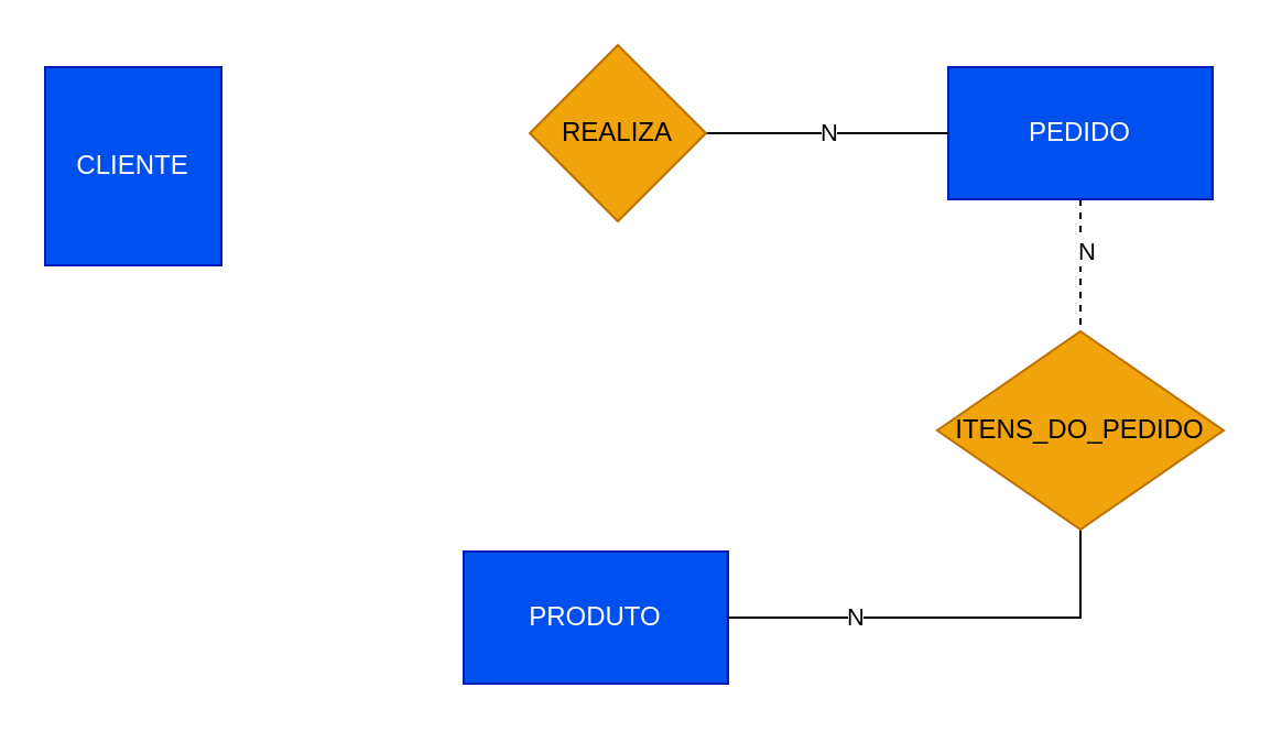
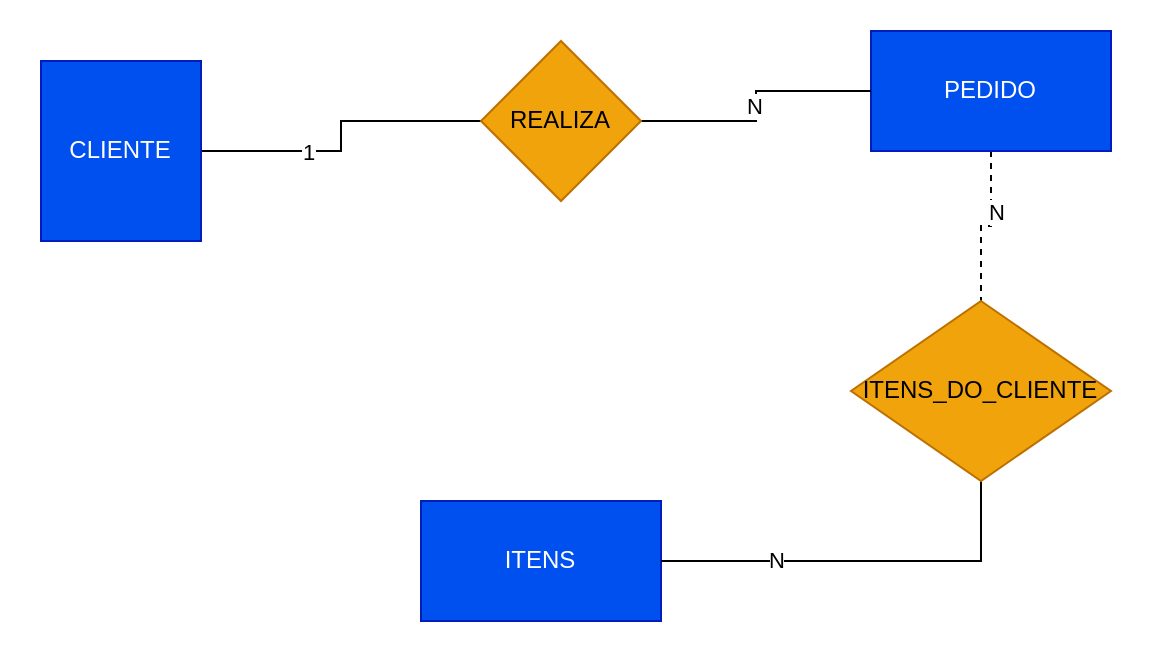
- <mxCell id="8" value="PEDIDO" style="rounded=0;whiteSpace=wrap;html=1;fillColor=#0050ef;strokeColor=#001DBC;fontColor=#ffffff;" parent="1" vertex="1"><mxGeometry x="430" y="30" width="120" height="60" as="geometry" /></mxCell>
+ <mxCell id="8" value="PEDIDO" style="rounded=0;whiteSpace=wrap;html=1;fillColor=#0050ef;strokeColor=#001DBC;fontColor=#ffffff;" parent="1" vertex="1"><mxGeometry x="435" y="15" width="120" height="60" as="geometry" /></mxCell>
+ <mxCell id="2" value="" style="edgeStyle=orthogonalEdgeStyle;rounded=0;orthogonalLoop=1;jettySize=auto;html=1;endArrow=none;endFill=0;" parent="1" source="4" target="11" edge="1"><mxGeometry relative="1" as="geometry" /></mxCell>
+ <mxCell id="3" value="1" style="edgeLabel;html=1;align=center;verticalAlign=middle;resizable=0;points=[];" parent="2" vertex="1" connectable="0"><mxGeometry x="-0.311" relative="1" as="geometry"><mxPoint as="offset" /></mxGeometry></mxCell>
- <mxCell id="14" value="ITENS_DO_PEDIDO" style="rhombus;whiteSpace=wrap;html=1;fillColor=#f0a30a;strokeColor=#BD7000;rounded=0;fontColor=#000000;" parent="1" vertex="1"><mxGeometry x="425" y="150" width="130" height="90" as="geometry" /></mxCell>
+ <mxCell id="14" value="ITENS_DO_CLIENTE" style="rhombus;whiteSpace=wrap;html=1;fillColor=#f0a30a;strokeColor=#BD7000;rounded=0;fontColor=#000000;" parent="1" vertex="1"><mxGeometry x="425" y="150" width="130" height="90" as="geometry" /></mxCell>
- <mxCell id="5" value="PRODUTO" style="rounded=0;whiteSpace=wrap;html=1;fillColor=#0050ef;strokeColor=#001DBC;fontColor=#ffffff;" parent="1" vertex="1"><mxGeometry x="210" y="250" width="120" height="60" as="geometry" /></mxCell>
+ <mxCell id="5" value="ITENS" style="rounded=0;whiteSpace=wrap;html=1;fillColor=#0050ef;strokeColor=#001DBC;fontColor=#ffffff;" parent="1" vertex="1"><mxGeometry x="210" y="250" width="120" height="60" as="geometry" /></mxCell>
